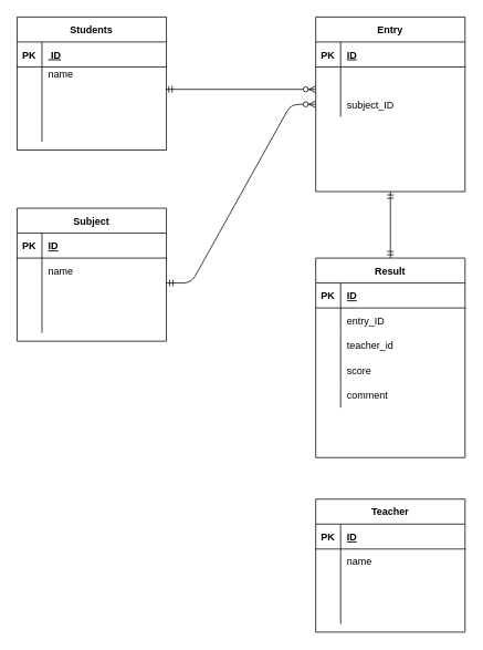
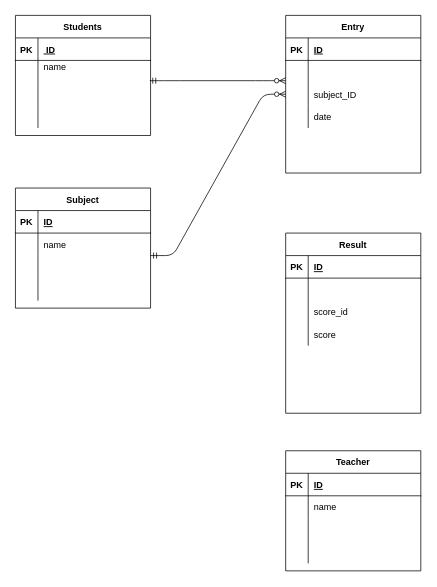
+ <mxCell id="53" value="date" style="shape=partialRectangle;connectable=0;fillColor=none;top=0;left=0;bottom=0;right=0;align=left;spacingLeft=6;overflow=hidden;" parent="51" vertex="1"><mxGeometry x="30" width="150" height="30" as="geometry"><mxRectangle width="150" height="30" as="alternateBounds" /></mxGeometry></mxCell>
- <mxCell id="41" style="edgeStyle=none;html=1;exitX=0.5;exitY=1;exitDx=0;exitDy=0;endArrow=ERmandOne;endFill=0;entryX=0.5;entryY=0;entryDx=0;entryDy=0;startArrow=ERmandOne;startFill=0;" edge="1" parent="1" source="42" target="54"><mxGeometry relative="1" as="geometry"><mxPoint x="470" y="250" as="targetPoint" /></mxGeometry></mxCell>
- <mxCell id="60" value="entry_ID" style="shape=partialRectangle;connectable=0;fillColor=none;top=0;left=0;bottom=0;right=0;align=left;spacingLeft=6;overflow=hidden;" parent="58" vertex="1"><mxGeometry x="30" width="150" height="30" as="geometry"><mxRectangle width="150" height="30" as="alternateBounds" /></mxGeometry></mxCell>
- <mxCell id="63" value="teacher_id" style="shape=partialRectangle;connectable=0;fillColor=none;top=0;left=0;bottom=0;right=0;align=left;spacingLeft=6;overflow=hidden;" parent="61" vertex="1"><mxGeometry x="30" width="150" height="30" as="geometry"><mxRectangle width="150" height="30" as="alternateBounds" /></mxGeometry></mxCell>
+ <mxCell id="63" value="score_id" style="shape=partialRectangle;connectable=0;fillColor=none;top=0;left=0;bottom=0;right=0;align=left;spacingLeft=6;overflow=hidden;" parent="61" vertex="1"><mxGeometry x="30" width="150" height="30" as="geometry"><mxRectangle width="150" height="30" as="alternateBounds" /></mxGeometry></mxCell>
- <mxCell id="69" value="comment" style="shape=partialRectangle;connectable=0;fillColor=none;top=0;left=0;bottom=0;right=0;align=left;spacingLeft=6;overflow=hidden;" parent="67" vertex="1"><mxGeometry x="30" width="150" height="30" as="geometry"><mxRectangle width="150" height="30" as="alternateBounds" /></mxGeometry></mxCell>
